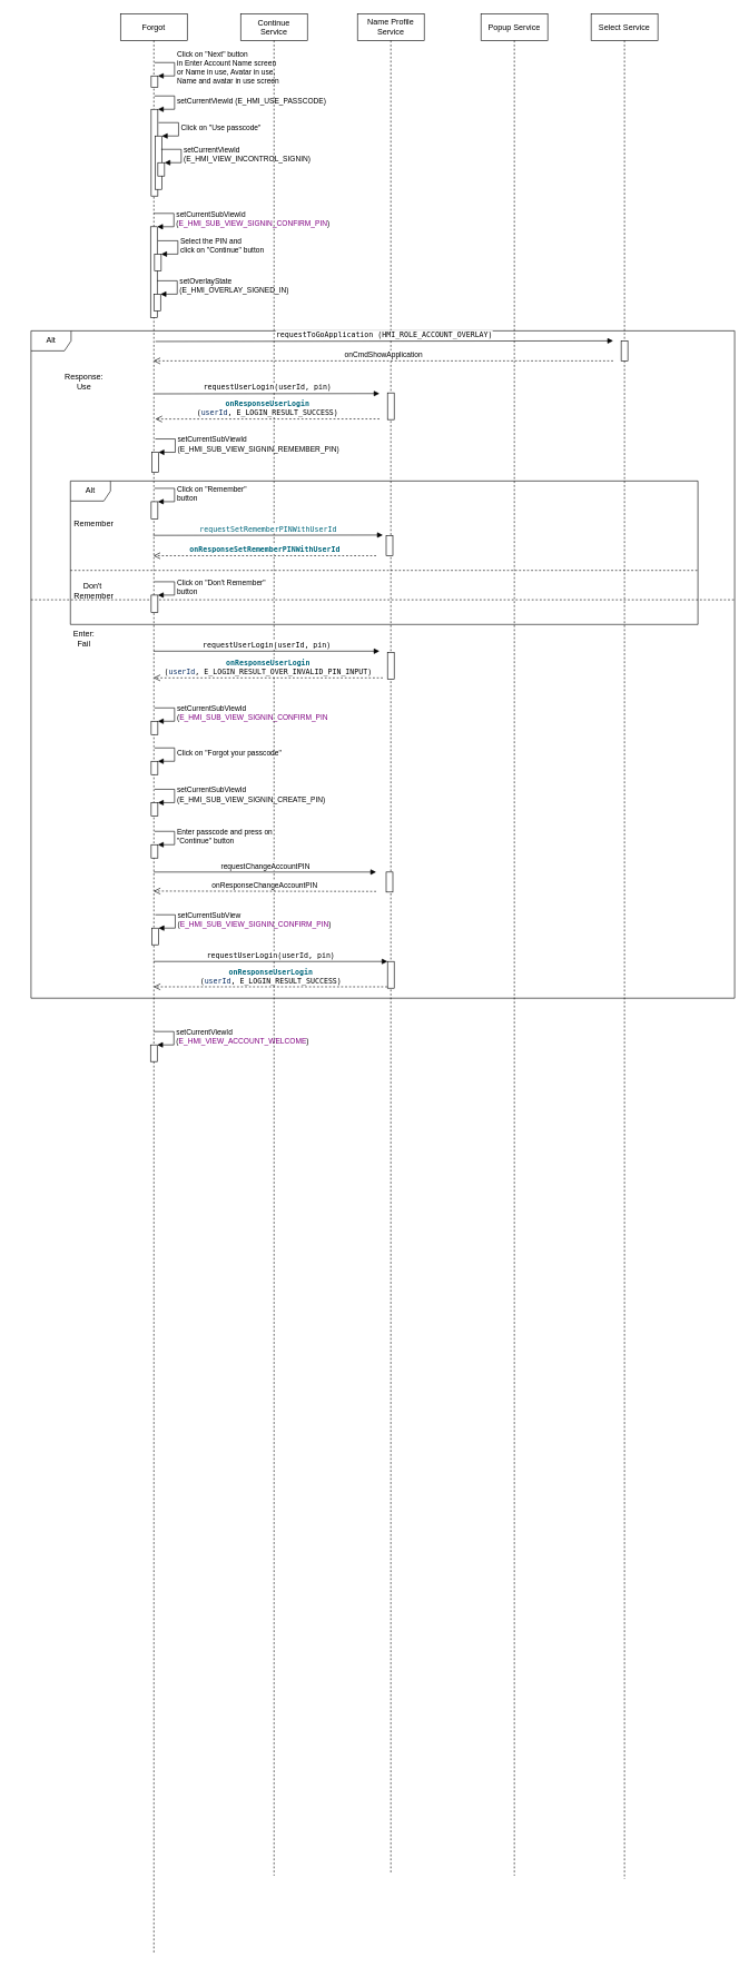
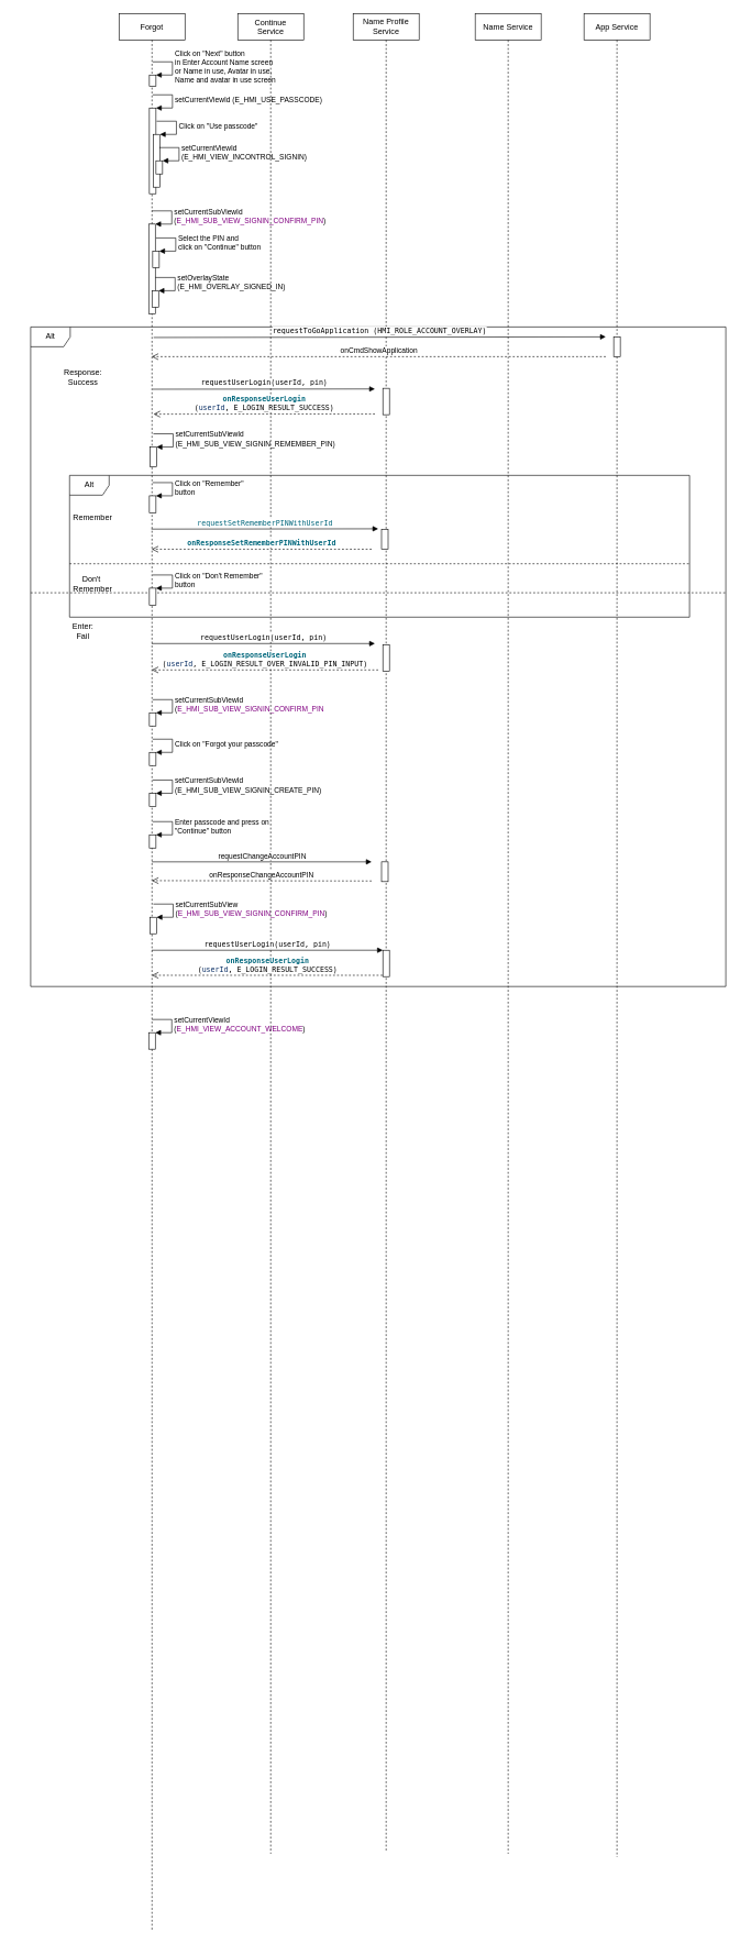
- <mxCell id="56" value="Popup Service" style="shape=umlLifeline;perimeter=lifelinePerimeter;whiteSpace=wrap;html=1;container=1;collapsible=0;recursiveResize=0;outlineConnect=0;" parent="1" vertex="1"><mxGeometry x="720" y="20" width="100" height="2790" as="geometry" /></mxCell>
+ <mxCell id="56" value="Name Service" style="shape=umlLifeline;perimeter=lifelinePerimeter;whiteSpace=wrap;html=1;container=1;collapsible=0;recursiveResize=0;outlineConnect=0;" parent="1" vertex="1"><mxGeometry x="720" y="20" width="100" height="2790" as="geometry" /></mxCell>
- <mxCell id="57" value="Select Service" style="shape=umlLifeline;perimeter=lifelinePerimeter;whiteSpace=wrap;html=1;container=1;collapsible=0;recursiveResize=0;outlineConnect=0;" parent="1" vertex="1"><mxGeometry x="885" y="20" width="100" height="2795" as="geometry" /></mxCell>
+ <mxCell id="57" value="App Service" style="shape=umlLifeline;perimeter=lifelinePerimeter;whiteSpace=wrap;html=1;container=1;collapsible=0;recursiveResize=0;outlineConnect=0;" parent="1" vertex="1"><mxGeometry x="885" y="20" width="100" height="2795" as="geometry" /></mxCell>
- <mxCell id="10" value="Response:&lt;br&gt;Use" style="text;html=1;strokeColor=none;fillColor=none;align=center;verticalAlign=middle;whiteSpace=wrap;rounded=0;dashed=1;" parent="7" vertex="1"><mxGeometry x="-26.0" y="62.177" width="210.8" height="29.851" as="geometry" /></mxCell>
+ <mxCell id="10" value="Response:&lt;br&gt;Success" style="text;html=1;strokeColor=none;fillColor=none;align=center;verticalAlign=middle;whiteSpace=wrap;rounded=0;dashed=1;" parent="7" vertex="1"><mxGeometry x="-26.0" y="62.177" width="210.8" height="29.851" as="geometry" /></mxCell>
